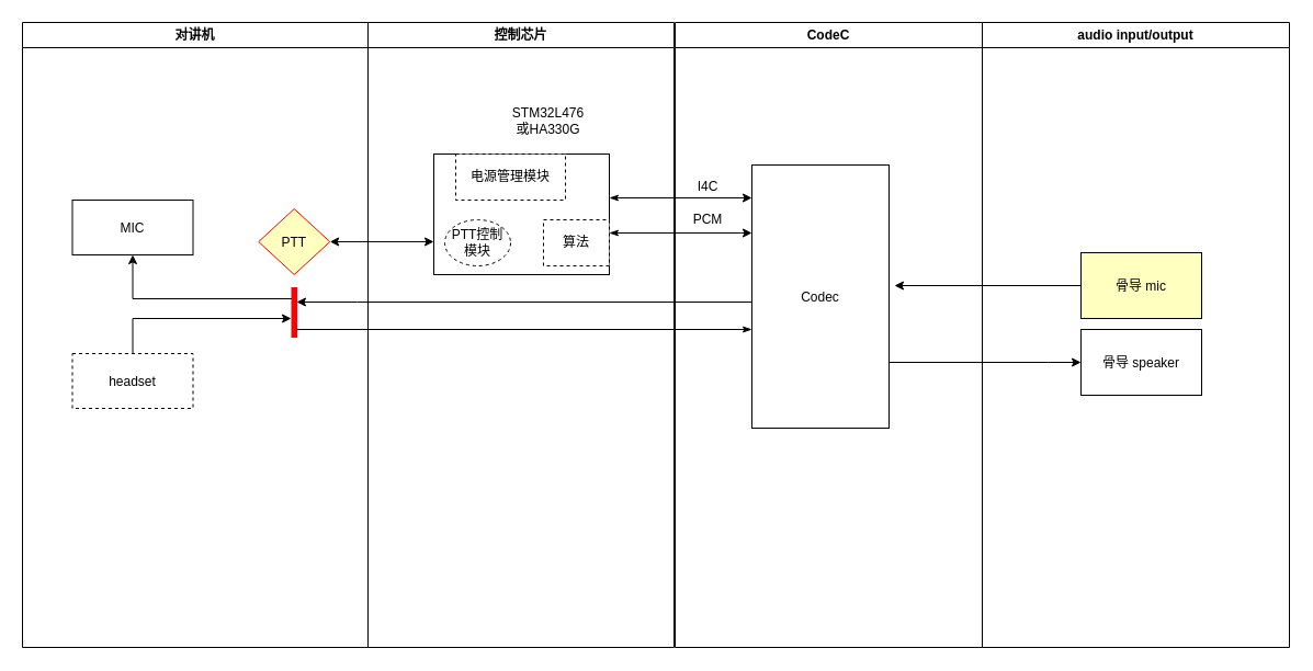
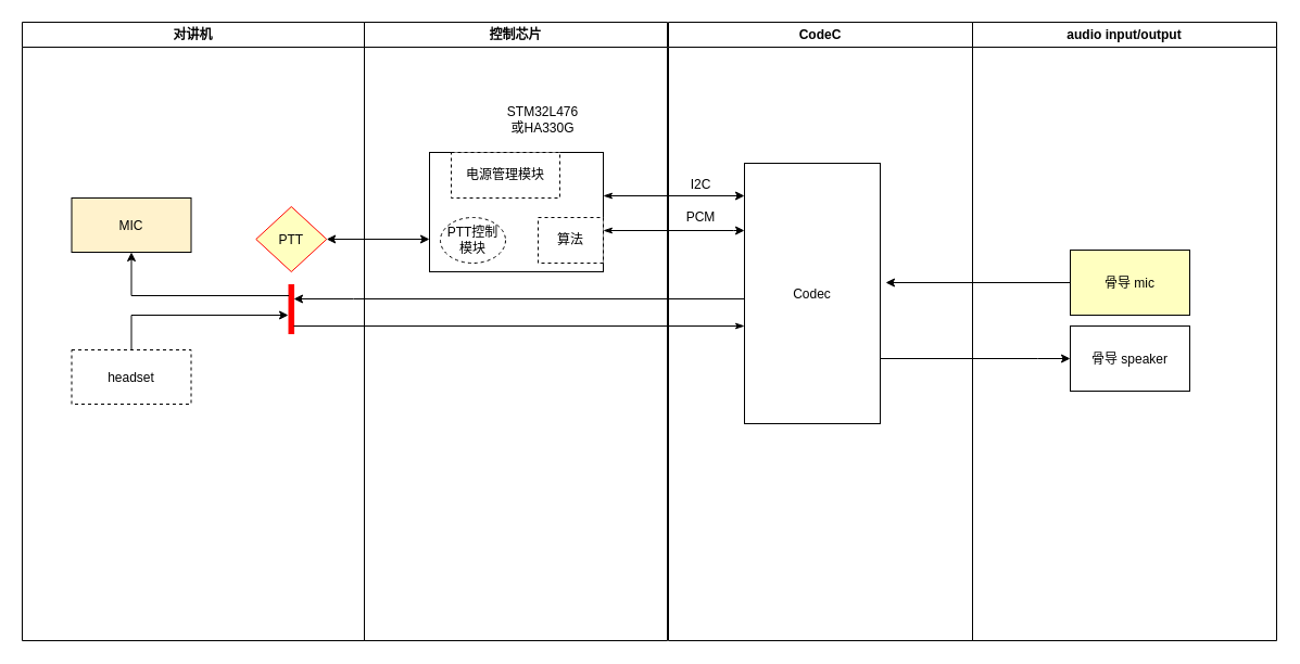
- <mxCell id="17" value="I4C" style="text;html=1;strokeColor=none;fillColor=none;align=center;verticalAlign=middle;whiteSpace=wrap;rounded=0;dashed=1;" vertex="1" parent="15"><mxGeometry x="10" y="140" width="40" height="20" as="geometry" /></mxCell>
+ <mxCell id="17" value="I2C" style="text;html=1;strokeColor=none;fillColor=none;align=center;verticalAlign=middle;whiteSpace=wrap;rounded=0;dashed=1;" vertex="1" parent="15"><mxGeometry x="10" y="140" width="40" height="20" as="geometry" /></mxCell>
- <mxCell id="6" value="MIC" style="" parent="5" vertex="1"><mxGeometry width="110" height="50" as="geometry" /></mxCell>
+ <mxCell id="6" value="MIC" style="fillColor=#fff2cc;" parent="5" vertex="1"><mxGeometry width="110" height="50" as="geometry" /></mxCell>
